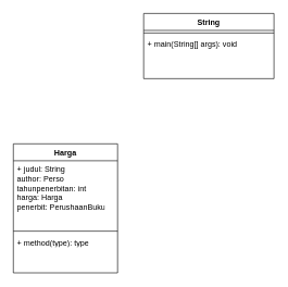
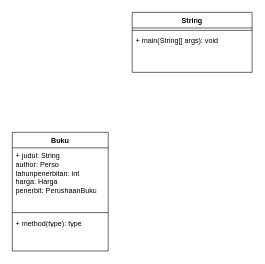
- <mxCell id="5" value="Harga" style="swimlane;fontStyle=1;align=center;verticalAlign=top;childLayout=stackLayout;horizontal=1;startSize=26;horizontalStack=0;resizeParent=1;resizeParentMax=0;resizeLast=0;collapsible=1;marginBottom=0;whiteSpace=wrap;html=1;" vertex="1" parent="1"><mxGeometry x="20" y="220" width="160" height="198" as="geometry" /></mxCell>
+ <mxCell id="5" value="Buku" style="swimlane;fontStyle=1;align=center;verticalAlign=top;childLayout=stackLayout;horizontal=1;startSize=26;horizontalStack=0;resizeParent=1;resizeParentMax=0;resizeLast=0;collapsible=1;marginBottom=0;whiteSpace=wrap;html=1;" vertex="1" parent="1"><mxGeometry x="20" y="220" width="160" height="198" as="geometry" /></mxCell>
